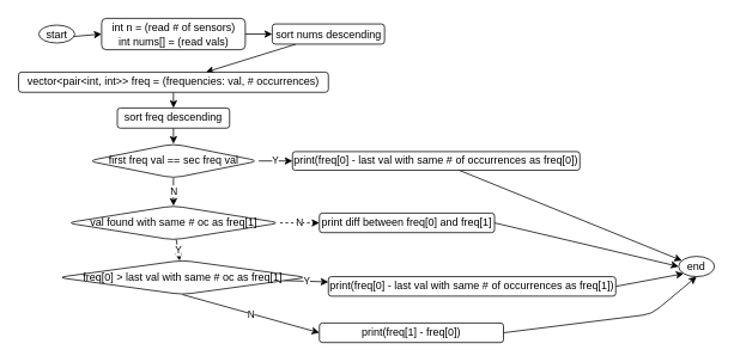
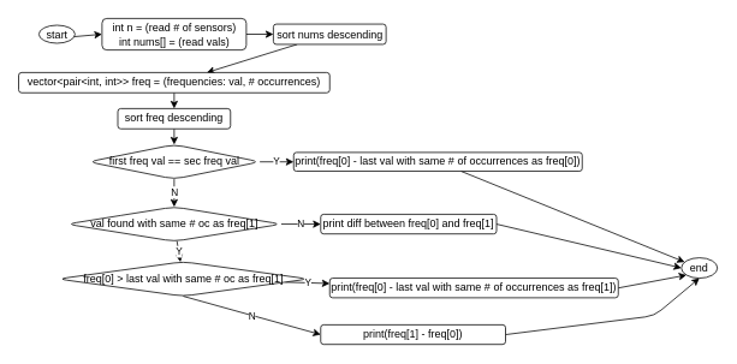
- <mxCell id="16" value="N" style="edgeStyle=none;html=1;dashed=1;" edge="1" parent="1" source="17" target="25"><mxGeometry relative="1" as="geometry" /></mxCell>
+ <mxCell id="16" value="N" style="edgeStyle=none;html=1;" edge="1" parent="1" source="17" target="25"><mxGeometry relative="1" as="geometry" /></mxCell>
